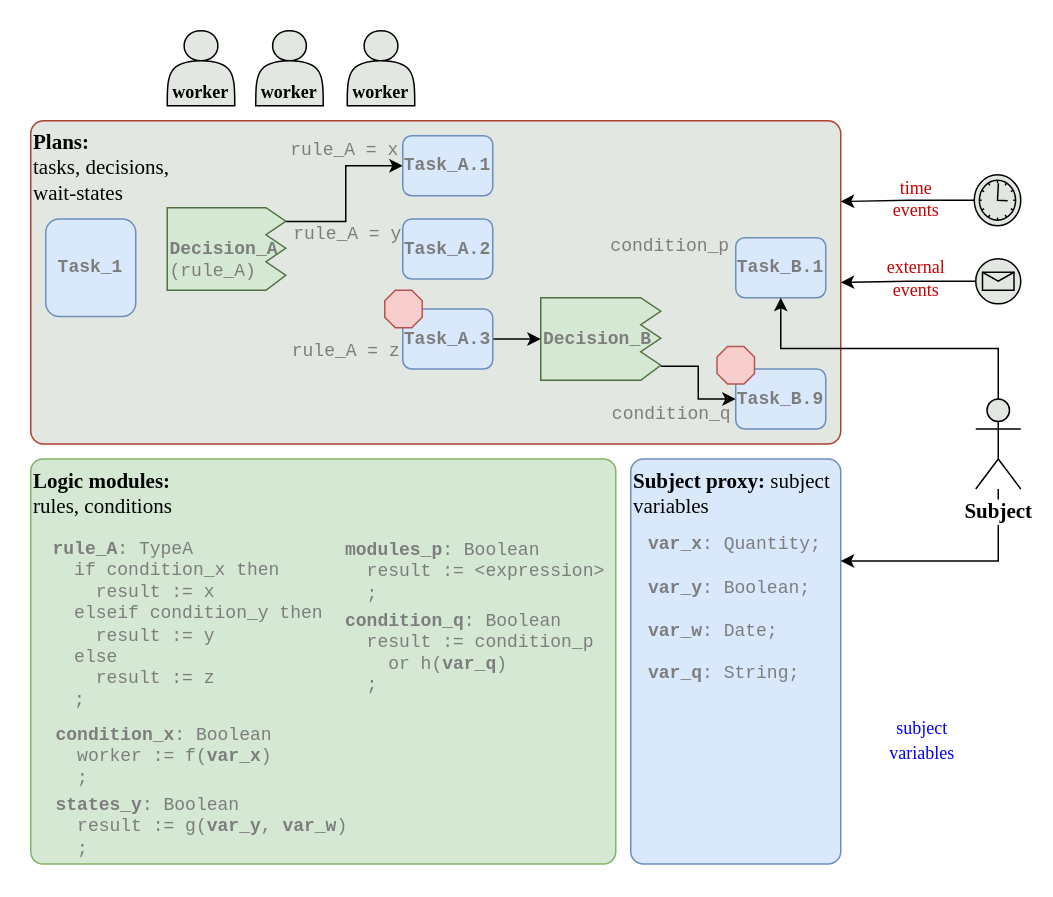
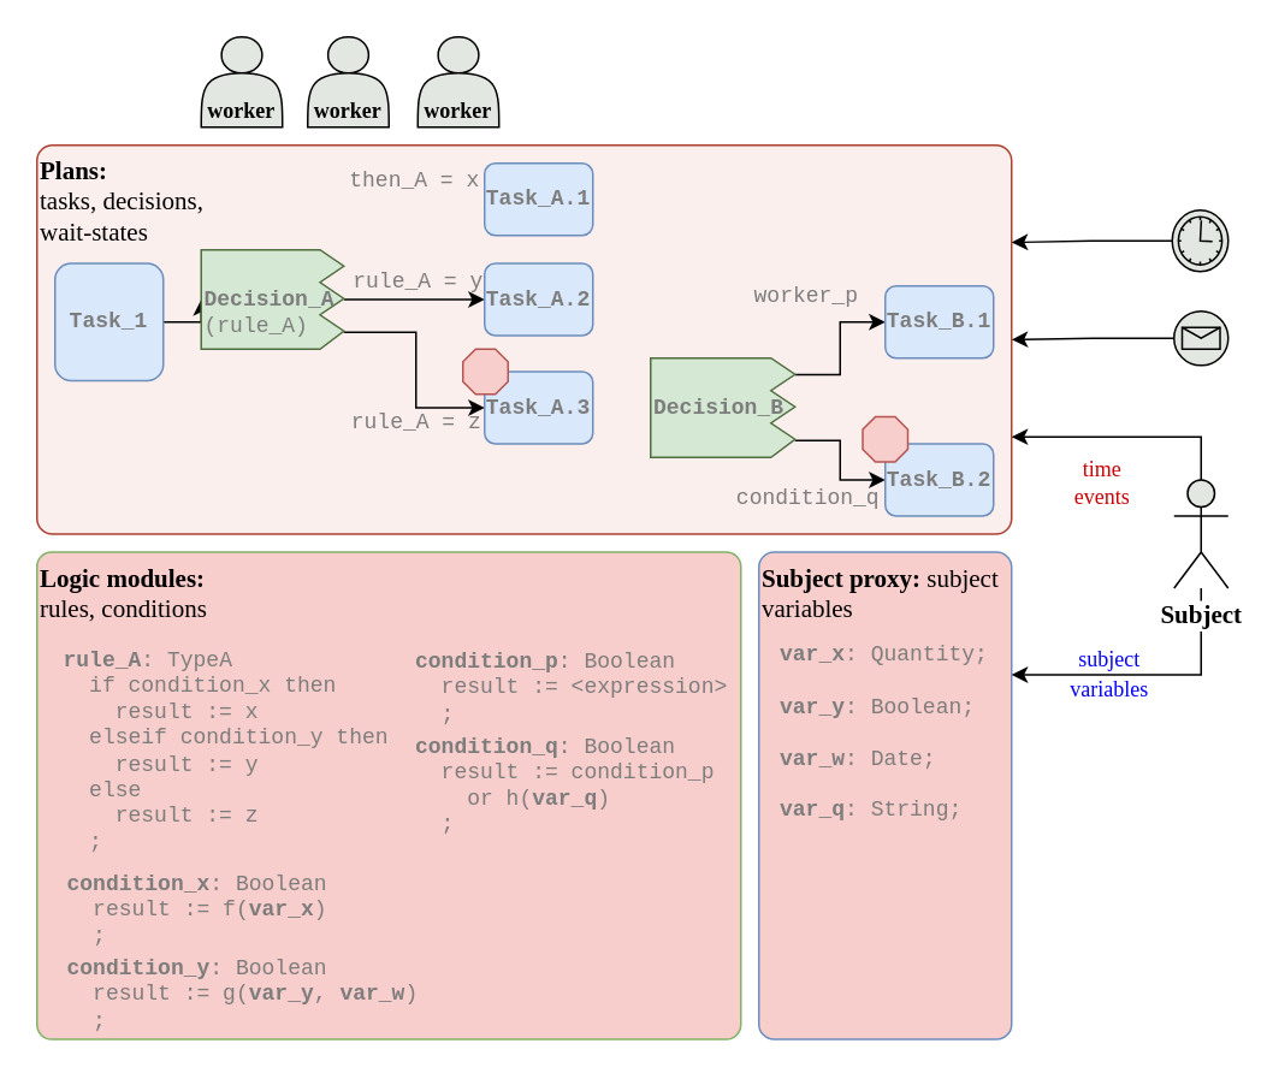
- <mxCell id="18" value="&lt;font&gt;rule_A&lt;/font&gt; = &lt;font&gt;x&lt;/font&gt;" style="text;html=1;align=center;verticalAlign=middle;resizable=0;points=[];autosize=1;fontFamily=Courier New;fontColor=#7D7D7D;" vertex="1" parent="1"><mxGeometry x="184" y="90" width="90" height="20" as="geometry" /></mxCell>
+ <mxCell id="18" value="&lt;font&gt;then_A&lt;/font&gt; = &lt;font&gt;x&lt;/font&gt;" style="text;html=1;align=center;verticalAlign=middle;resizable=0;points=[];autosize=1;fontFamily=Courier New;fontColor=#7D7D7D;" vertex="1" parent="1"><mxGeometry x="184" y="90" width="90" height="20" as="geometry" /></mxCell>
- <mxCell id="38" value="time&lt;br&gt;events" style="text;html=1;align=center;verticalAlign=middle;resizable=0;points=[];autosize=1;fontSize=12;fontFamily=Verdana;fontColor=#CC0000;" vertex="1" parent="1"><mxGeometry x="580" y="117" width="60" height="30" as="geometry" /></mxCell>
+ <mxCell id="38" value="time&lt;br&gt;events" style="text;html=1;align=center;verticalAlign=middle;resizable=0;points=[];autosize=1;fontSize=12;fontFamily=Verdana;fontColor=#CC0000;" vertex="1" parent="1"><mxGeometry x="580" y="252" width="60" height="30" as="geometry" /></mxCell>
- <mxCell id="5" style="edgeStyle=orthogonalEdgeStyle;rounded=0;orthogonalLoop=1;jettySize=auto;html=1;exitX=1;exitY=0.167;exitDx=0;exitDy=0;entryX=0;entryY=0.5;entryDx=0;entryDy=0;fontColor=#7D7D7D;" edge="1" parent="1" source="8" target="9"><mxGeometry relative="1" as="geometry"><Array as="points"><mxPoint x="230" y="147.5" /><mxPoint x="230" y="110.5" /></Array></mxGeometry></mxCell>
- <mxCell id="21" value="&lt;font&gt;condition_p&lt;/font&gt;" style="text;html=1;align=center;verticalAlign=middle;resizable=0;points=[];autosize=1;fontFamily=Courier New;fontColor=#7D7D7D;" vertex="1" parent="1"><mxGeometry x="401" y="154" width="90" height="20" as="geometry" /></mxCell>
+ <mxCell id="21" value="&lt;font&gt;worker_p&lt;/font&gt;" style="text;html=1;align=center;verticalAlign=middle;resizable=0;points=[];autosize=1;fontFamily=Courier New;fontColor=#7D7D7D;" vertex="1" parent="1"><mxGeometry x="401" y="154" width="90" height="20" as="geometry" /></mxCell>
+ <mxCell id="7" style="edgeStyle=orthogonalEdgeStyle;rounded=0;orthogonalLoop=1;jettySize=auto;html=1;exitX=1;exitY=0.5;exitDx=0;exitDy=0;entryX=0;entryY=0.5;entryDx=0;entryDy=0;fontColor=#7D7D7D;" edge="1" parent="1" source="8" target="16"><mxGeometry relative="1" as="geometry" /></mxCell>
+ <mxCell id="3" style="edgeStyle=orthogonalEdgeStyle;rounded=0;orthogonalLoop=1;jettySize=auto;html=1;exitX=1;exitY=0.5;exitDx=0;exitDy=0;entryX=0;entryY=0.5;entryDx=0;entryDy=0;fontColor=#7D7D7D;" edge="1" parent="1" source="4" target="8"><mxGeometry relative="1" as="geometry" /></mxCell>
- <mxCell id="37" value="external&lt;br&gt;events" style="text;html=1;align=center;verticalAlign=middle;resizable=0;points=[];autosize=1;fontSize=12;fontFamily=Verdana;fontColor=#CC0000;" vertex="1" parent="1"><mxGeometry x="580" y="170" width="60" height="30" as="geometry" /></mxCell>
- <mxCell id="2" value="Plans:&lt;br&gt;&lt;span style=&quot;font-weight: normal&quot;&gt;tasks,&amp;nbsp;decisions,&lt;br&gt;wait-states&lt;/span&gt;" style="rounded=1;whiteSpace=wrap;html=1;align=left;arcSize=4;verticalAlign=top;fillColor=#e2e8e1;strokeColor=#ae4132;fontSize=14;fontStyle=1;fontFamily=Verdana;fontColor=#000000;" vertex="1" parent="1"><mxGeometry x="20" y="80" width="540" height="215.5" as="geometry" /></mxCell>
+ <mxCell id="2" value="Plans:&lt;br&gt;&lt;span style=&quot;font-weight: normal&quot;&gt;tasks,&amp;nbsp;decisions,&lt;br&gt;wait-states&lt;/span&gt;" style="rounded=1;whiteSpace=wrap;html=1;align=left;arcSize=4;verticalAlign=top;fillColor=#FAEFED;strokeColor=#ae4132;fontSize=14;fontStyle=1;fontFamily=Verdana;fontColor=#000000;" vertex="1" parent="1"><mxGeometry x="20" y="80" width="540" height="215.5" as="geometry" /></mxCell>
+ <mxCell id="13" style="edgeStyle=orthogonalEdgeStyle;rounded=0;orthogonalLoop=1;jettySize=auto;html=1;exitX=1;exitY=0.167;exitDx=0;exitDy=0;entryX=0;entryY=0.5;entryDx=0;entryDy=0;fontColor=#7D7D7D;" edge="1" parent="1" source="14" target="17"><mxGeometry relative="1" as="geometry" /></mxCell>
+ <mxCell id="6" style="edgeStyle=orthogonalEdgeStyle;rounded=0;orthogonalLoop=1;jettySize=auto;html=1;exitX=1;exitY=0.83;exitDx=0;exitDy=0;entryX=0;entryY=0.5;entryDx=0;entryDy=0;fontColor=#7D7D7D;" edge="1" parent="1" source="8" target="11"><mxGeometry relative="1" as="geometry"><Array as="points"><mxPoint x="230" y="183.5" /><mxPoint x="230" y="225.5" /></Array></mxGeometry></mxCell>
- <mxCell id="10" style="edgeStyle=orthogonalEdgeStyle;rounded=0;orthogonalLoop=1;jettySize=auto;html=1;exitX=1;exitY=0.5;exitDx=0;exitDy=0;entryX=0;entryY=0.5;entryDx=0;entryDy=0;fontColor=#7D7D7D;" edge="1" parent="1" source="11" target="14"><mxGeometry relative="1" as="geometry" /></mxCell>
- <mxCell id="32" style="edgeStyle=orthogonalEdgeStyle;rounded=0;orthogonalLoop=1;jettySize=auto;html=1;exitX=0.5;exitY=0;exitDx=0;exitDy=0;exitPerimeter=0;fontFamily=Verdana;fontSize=14;" edge="1" parent="1" source="33" target="17"><mxGeometry relative="1" as="geometry" /></mxCell>
+ <mxCell id="32" style="edgeStyle=orthogonalEdgeStyle;rounded=0;orthogonalLoop=1;jettySize=auto;html=1;exitX=0.5;exitY=0;exitDx=0;exitDy=0;exitPerimeter=0;entryX=1;entryY=0.75;entryDx=0;entryDy=0;fontFamily=Verdana;fontSize=14;" edge="1" parent="1" source="33" target="2"><mxGeometry relative="1" as="geometry" /></mxCell>
- <mxCell id="15" value="Task_B.9" style="shape=stencil(tZThCoIwFIWfZn9jcwj9jVXvsfSaQ9tkrqy3b+4atFKJUJDBPUe/e9h2JVy0pWyAJLQkfE+SJE394ssOyy3FUrYNZA61m7RKnmpAp3XWVNCp3A0EpUuwyvUuPxC68+/0DxeZ0dpDlNFt5Lz5HiaV9t/SO8KG9o+oajz/Ag4sqiyox9+Zm3QFKlsjacx85V426ULUOCtb5aSWobI/mVx4ZeoSc3GSWXW25qrz0STBsf0QzV/uj8GLx3Ik0ERbLgpjYSZPoeoaZ3dq78bd0PSLHVT8lQThCQ==);whiteSpace=wrap;html=1;fontSize=12;align=center;fillColor=#dae8fc;strokeColor=#6c8ebf;fontColor=#7D7D7D;fontStyle=1;fontFamily=Courier New;" vertex="1" parent="1"><mxGeometry x="490" y="245.5" width="60" height="40" as="geometry" /></mxCell>
+ <mxCell id="15" value="Task_B.2" style="shape=stencil(tZThCoIwFIWfZn9jcwj9jVXvsfSaQ9tkrqy3b+4atFKJUJDBPUe/e9h2JVy0pWyAJLQkfE+SJE394ssOyy3FUrYNZA61m7RKnmpAp3XWVNCp3A0EpUuwyvUuPxC68+/0DxeZ0dpDlNFt5Lz5HiaV9t/SO8KG9o+oajz/Ag4sqiyox9+Zm3QFKlsjacx85V426ULUOCtb5aSWobI/mVx4ZeoSc3GSWXW25qrz0STBsf0QzV/uj8GLx3Ik0ERbLgpjYSZPoeoaZ3dq78bd0PSLHVT8lQThCQ==);whiteSpace=wrap;html=1;fontSize=12;align=center;fillColor=#dae8fc;strokeColor=#6c8ebf;fontColor=#7D7D7D;fontStyle=1;fontFamily=Courier New;" vertex="1" parent="1"><mxGeometry x="490" y="245.5" width="60" height="40" as="geometry" /></mxCell>
- <mxCell id="27" value="&lt;b&gt;modules_p&lt;/b&gt;: Boolean&lt;br&gt;&amp;nbsp; result := &amp;lt;expression&amp;gt;&lt;br&gt;&amp;nbsp; ;" style="text;html=1;align=left;verticalAlign=middle;resizable=0;points=[];autosize=1;fontFamily=Courier New;fontColor=#7D7D7D;" vertex="1" parent="1"><mxGeometry x="228" y="355.5" width="190" height="50" as="geometry" /></mxCell>
+ <mxCell id="27" value="&lt;b&gt;condition_p&lt;/b&gt;: Boolean&lt;br&gt;&amp;nbsp; result := &amp;lt;expression&amp;gt;&lt;br&gt;&amp;nbsp; ;" style="text;html=1;align=left;verticalAlign=middle;resizable=0;points=[];autosize=1;fontFamily=Courier New;fontColor=#7D7D7D;" vertex="1" parent="1"><mxGeometry x="228" y="355.5" width="190" height="50" as="geometry" /></mxCell>
- <mxCell id="23" value="Logic modules: &lt;br&gt;&lt;span style=&quot;font-weight: normal&quot;&gt;rules, conditions&lt;/span&gt;" style="rounded=1;whiteSpace=wrap;html=1;align=left;arcSize=3;verticalAlign=top;fillColor=#d5e8d4;strokeColor=#82b366;fontSize=14;fontStyle=1;fontFamily=Verdana;fontColor=#000000;" vertex="1" parent="1"><mxGeometry x="20" y="305.5" width="390" height="270" as="geometry" /></mxCell>
+ <mxCell id="23" value="Logic modules: &lt;br&gt;&lt;span style=&quot;font-weight: normal&quot;&gt;rules, conditions&lt;/span&gt;" style="rounded=1;whiteSpace=wrap;html=1;align=left;arcSize=3;verticalAlign=top;fillColor=#f8cecc;strokeColor=#82b366;fontSize=14;fontStyle=1;fontFamily=Verdana;fontColor=#000000;" vertex="1" parent="1"><mxGeometry x="20" y="305.5" width="390" height="270" as="geometry" /></mxCell>
- <mxCell id="29" value="Subject proxy: &lt;span style=&quot;font-weight: normal&quot;&gt;subject variables&lt;/span&gt;" style="rounded=1;whiteSpace=wrap;html=1;align=left;arcSize=6;verticalAlign=top;fillColor=#dae8fc;strokeColor=#6c8ebf;fontSize=14;fontStyle=1;fontFamily=Verdana;fontColor=#000000;" vertex="1" parent="1"><mxGeometry x="420" y="305.5" width="140" height="270" as="geometry" /></mxCell>
+ <mxCell id="29" value="Subject proxy: &lt;span style=&quot;font-weight: normal&quot;&gt;subject variables&lt;/span&gt;" style="rounded=1;whiteSpace=wrap;html=1;align=left;arcSize=6;verticalAlign=top;fillColor=#f8cecc;strokeColor=#6c8ebf;fontSize=14;fontStyle=1;fontFamily=Verdana;fontColor=#000000;" vertex="1" parent="1"><mxGeometry x="420" y="305.5" width="140" height="270" as="geometry" /></mxCell>
- <mxCell id="34" value="&lt;font style=&quot;font-size: 12px&quot; face=&quot;Verdana&quot;&gt;subject&lt;br&gt;variables&lt;/font&gt;" style="text;html=1;align=center;verticalAlign=middle;resizable=0;points=[];autosize=1;fontSize=14;fontFamily=Courier New;fontColor=#0000FF;" vertex="1" parent="1"><mxGeometry x="579" y="472.5" width="70" height="40" as="geometry" /></mxCell>
+ <mxCell id="34" value="&lt;font style=&quot;font-size: 12px&quot; face=&quot;Verdana&quot;&gt;subject&lt;br&gt;variables&lt;/font&gt;" style="text;html=1;align=center;verticalAlign=middle;resizable=0;points=[];autosize=1;fontSize=14;fontFamily=Courier New;fontColor=#0000FF;" vertex="1" parent="1"><mxGeometry x="579" y="352.5" width="70" height="40" as="geometry" /></mxCell>
- <mxCell id="25" value="&lt;b&gt;condition_x&lt;/b&gt;: Boolean&lt;br&gt;&amp;nbsp; worker := f(&lt;b&gt;&lt;font&gt;var_x&lt;/font&gt;&lt;/b&gt;)&lt;br&gt;&amp;nbsp; ;" style="text;html=1;align=left;verticalAlign=middle;resizable=0;points=[];autosize=1;fontFamily=Courier New;fontColor=#7D7D7D;" vertex="1" parent="1"><mxGeometry x="35" y="479" width="160" height="50" as="geometry" /></mxCell>
+ <mxCell id="25" value="&lt;b&gt;condition_x&lt;/b&gt;: Boolean&lt;br&gt;&amp;nbsp; result := f(&lt;b&gt;&lt;font&gt;var_x&lt;/font&gt;&lt;/b&gt;)&lt;br&gt;&amp;nbsp; ;" style="text;html=1;align=left;verticalAlign=middle;resizable=0;points=[];autosize=1;fontFamily=Courier New;fontColor=#7D7D7D;" vertex="1" parent="1"><mxGeometry x="35" y="479" width="160" height="50" as="geometry" /></mxCell>
- <mxCell id="26" value="&lt;b&gt;states_y&lt;/b&gt;: Boolean&lt;br&gt;&amp;nbsp; result := g(&lt;b&gt;&lt;font&gt;var_y&lt;/font&gt;&lt;/b&gt;, &lt;b&gt;&lt;font&gt;var_w&lt;/font&gt;&lt;/b&gt;)&lt;br&gt;&amp;nbsp; ;" style="text;html=1;align=left;verticalAlign=middle;resizable=0;points=[];autosize=1;fontFamily=Courier New;fontColor=#7D7D7D;" vertex="1" parent="1"><mxGeometry x="35" y="525.5" width="210" height="50" as="geometry" /></mxCell>
+ <mxCell id="26" value="&lt;b&gt;condition_y&lt;/b&gt;: Boolean&lt;br&gt;&amp;nbsp; result := g(&lt;b&gt;&lt;font&gt;var_y&lt;/font&gt;&lt;/b&gt;, &lt;b&gt;&lt;font&gt;var_w&lt;/font&gt;&lt;/b&gt;)&lt;br&gt;&amp;nbsp; ;" style="text;html=1;align=left;verticalAlign=middle;resizable=0;points=[];autosize=1;fontFamily=Courier New;fontColor=#7D7D7D;" vertex="1" parent="1"><mxGeometry x="35" y="525.5" width="210" height="50" as="geometry" /></mxCell>
